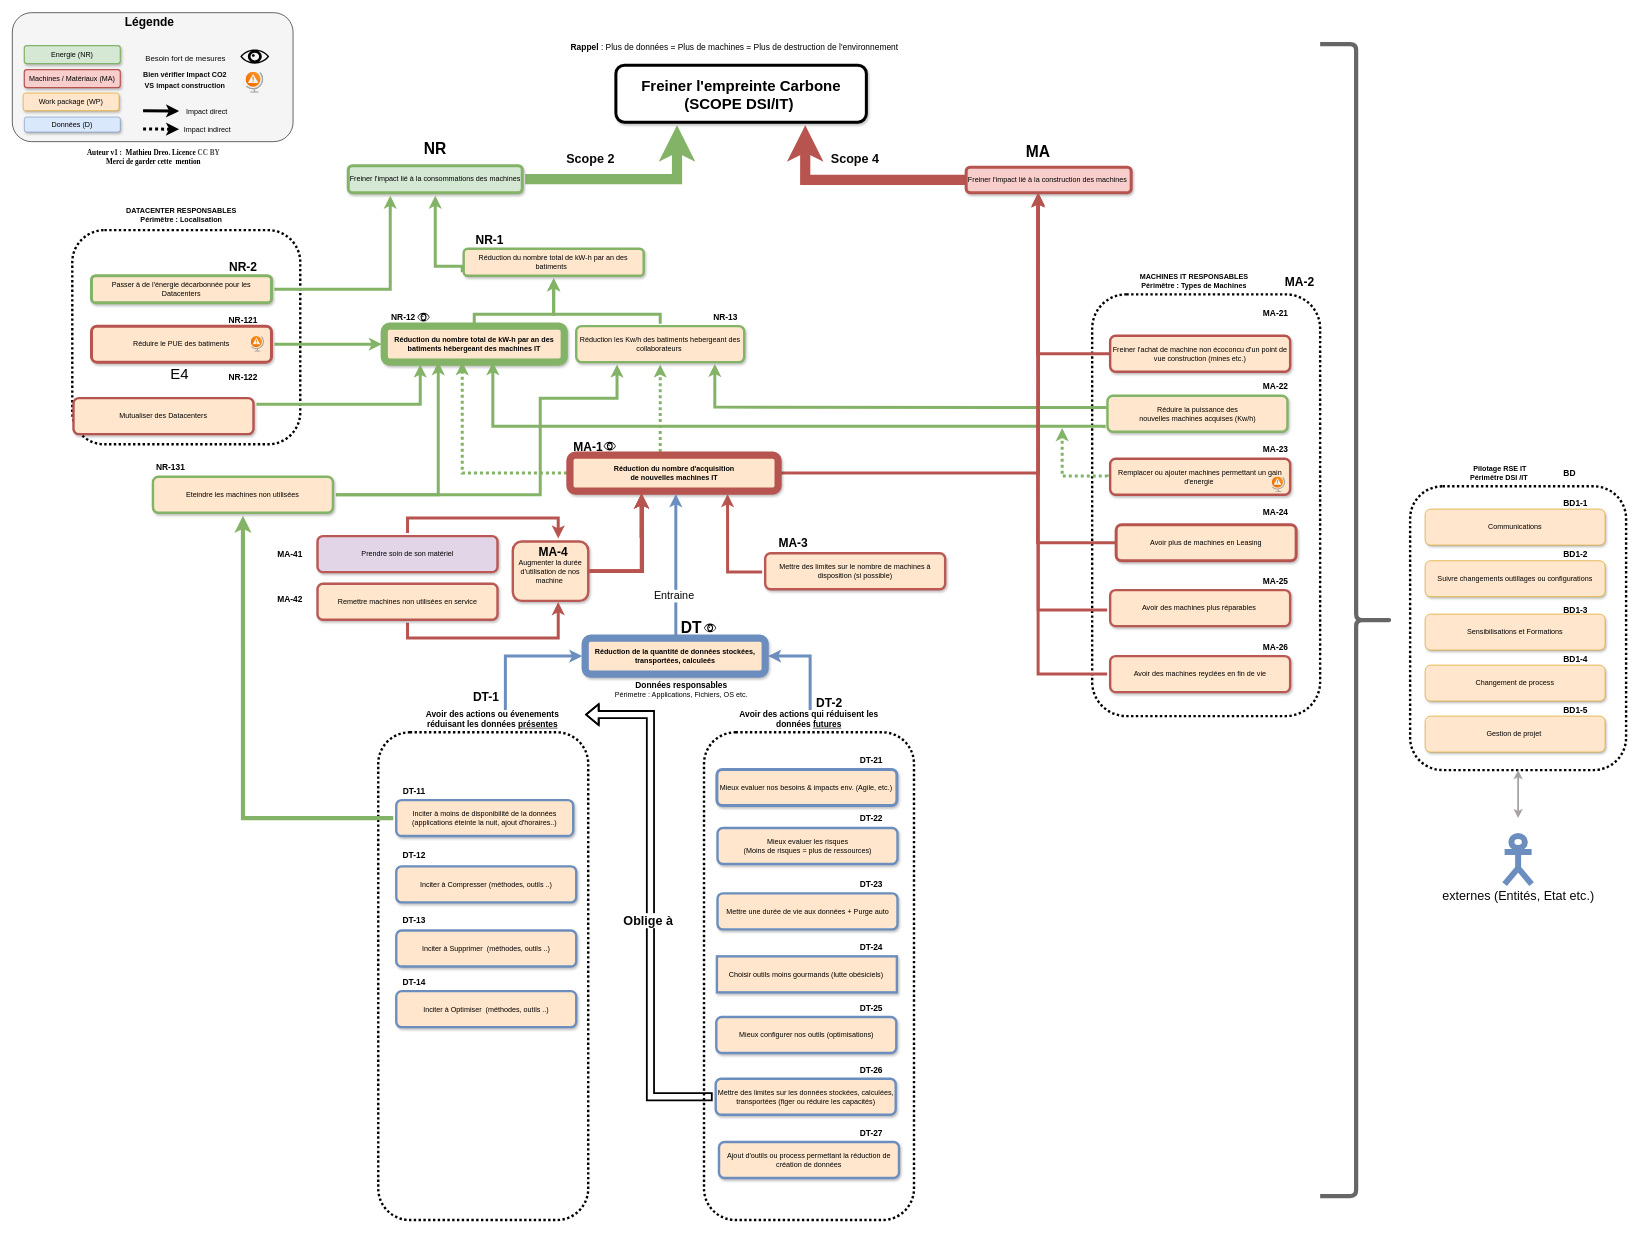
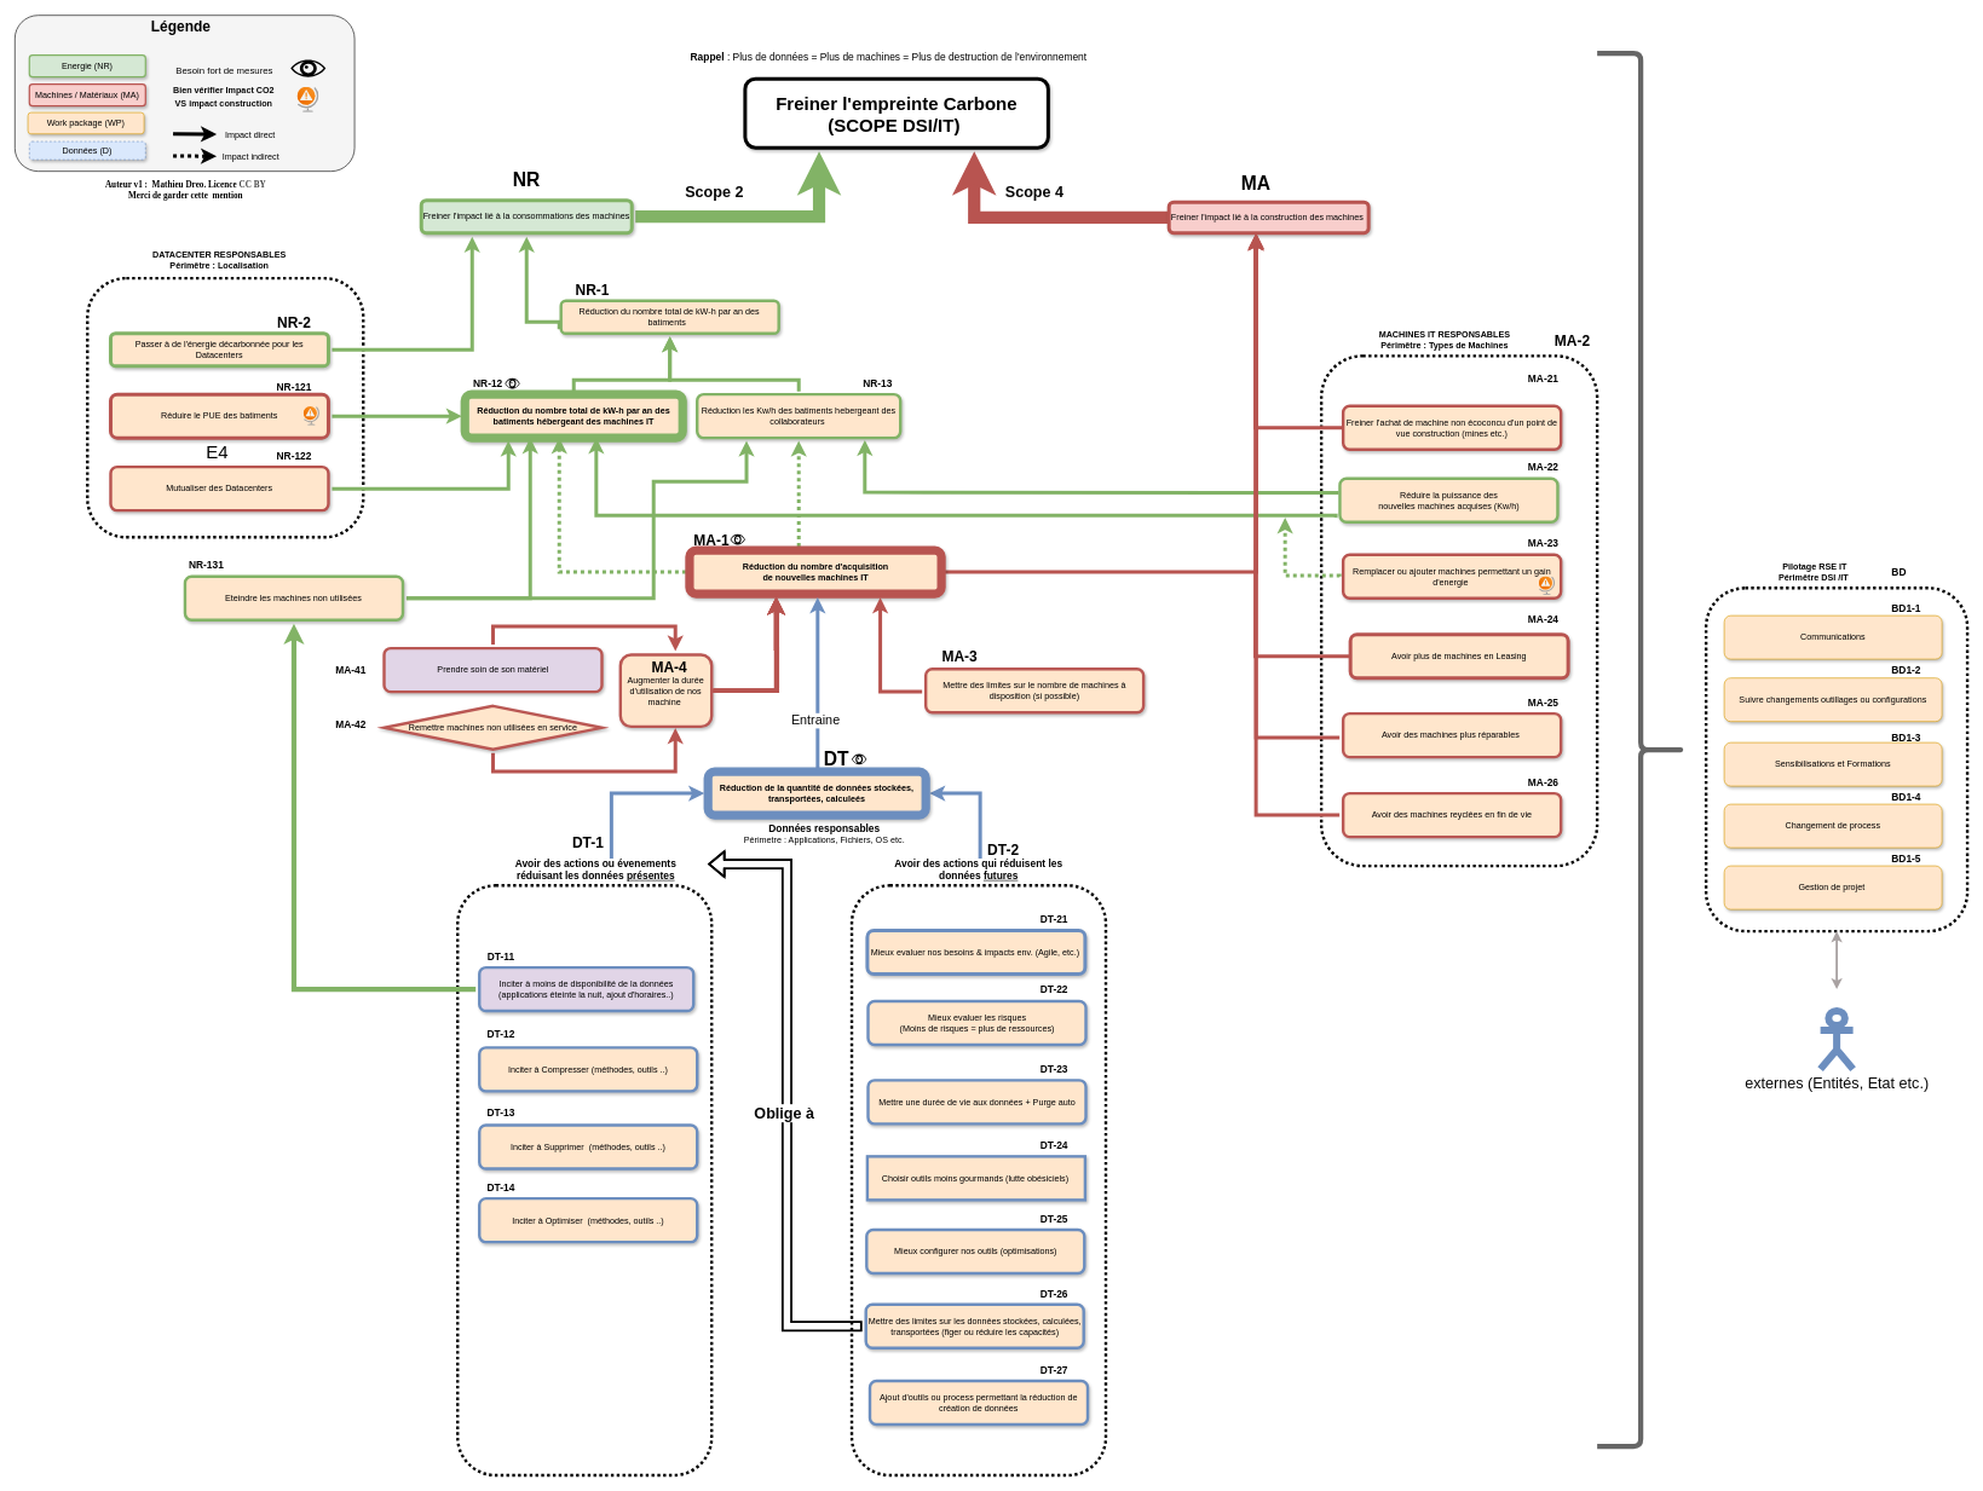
- <mxCell id="45" value="Données (D)" style="whiteSpace=wrap;rounded=1;shadow=1;fontStyle=0;strokeWidth=1;perimeterSpacing=5;fillColor=#dae8fc;strokeColor=#6c8ebf;" parent="1" vertex="1"><mxGeometry x="40" y="194.5" width="160" height="25" as="geometry" /></mxCell>
+ <mxCell id="45" value="Données (D)" style="whiteSpace=wrap;rounded=1;shadow=1;fontStyle=0;strokeWidth=1;perimeterSpacing=5;fillColor=#dae8fc;strokeColor=#6c8ebf;dashed=1;" parent="1" vertex="1"><mxGeometry x="40" y="194.5" width="160" height="25" as="geometry" /></mxCell>
- <mxCell id="37" value="Mutualiser des Datacenters" style="whiteSpace=wrap;rounded=1;shadow=1;fontStyle=0;strokeWidth=4;perimeterSpacing=5;strokeColor=#b85450;fillColor=#ffe6cc;" parent="1" vertex="1"><mxGeometry x="122" y="663" width="300" height="60" as="geometry" /></mxCell>
+ <mxCell id="37" value="Mutualiser des Datacenters" style="whiteSpace=wrap;rounded=1;shadow=1;fontStyle=0;strokeWidth=4;perimeterSpacing=5;strokeColor=#b85450;fillColor=#ffe6cc;" parent="1" vertex="1"><mxGeometry x="152" y="643" width="300" height="60" as="geometry" /></mxCell>
- <mxCell id="73" value="Remettre machines non utilisées en service" style="whiteSpace=wrap;rounded=1;shadow=1;fontStyle=0;strokeWidth=4;perimeterSpacing=5;fillColor=#ffe6cc;strokeColor=#ba5854;" parent="1" vertex="1"><mxGeometry x="528.75" y="972.5" width="300" height="60" as="geometry" /></mxCell>
+ <mxCell id="73" value="Remettre machines non utilisées en service" style="rhombus;whiteSpace=wrap;shadow=1;fontStyle=0;strokeWidth=4;perimeterSpacing=5;fillColor=#ffe6cc;strokeColor=#ba5854;" parent="1" vertex="1"><mxGeometry x="528.75" y="972.5" width="300" height="60" as="geometry" /></mxCell>
- <mxCell id="85" value="Inciter à moins de disponibilité de la données (applications éteinte la nuit, ajout d'horaires..)" style="whiteSpace=wrap;rounded=1;shadow=1;fontStyle=0;strokeWidth=4;perimeterSpacing=5;fillColor=#ffe6cc;strokeColor=#6c8ebf;" parent="1" vertex="1"><mxGeometry x="660" y="1333" width="295" height="60" as="geometry" /></mxCell>
+ <mxCell id="85" value="Inciter à moins de disponibilité de la données (applications éteinte la nuit, ajout d'horaires..)" style="whiteSpace=wrap;rounded=1;shadow=1;fontStyle=0;strokeWidth=4;perimeterSpacing=5;fillColor=#e1d5e7;strokeColor=#6c8ebf;" parent="1" vertex="1"><mxGeometry x="660" y="1333" width="295" height="60" as="geometry" /></mxCell>
